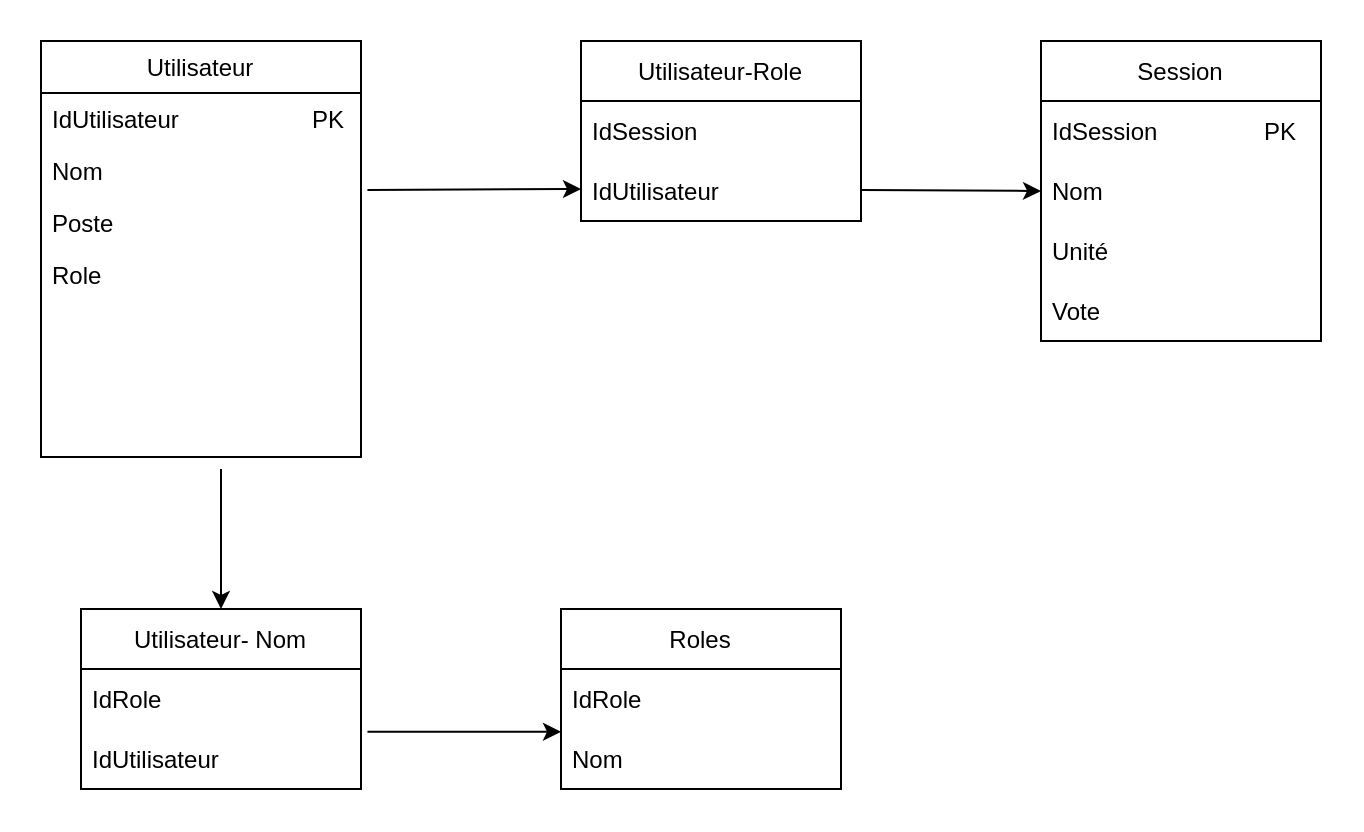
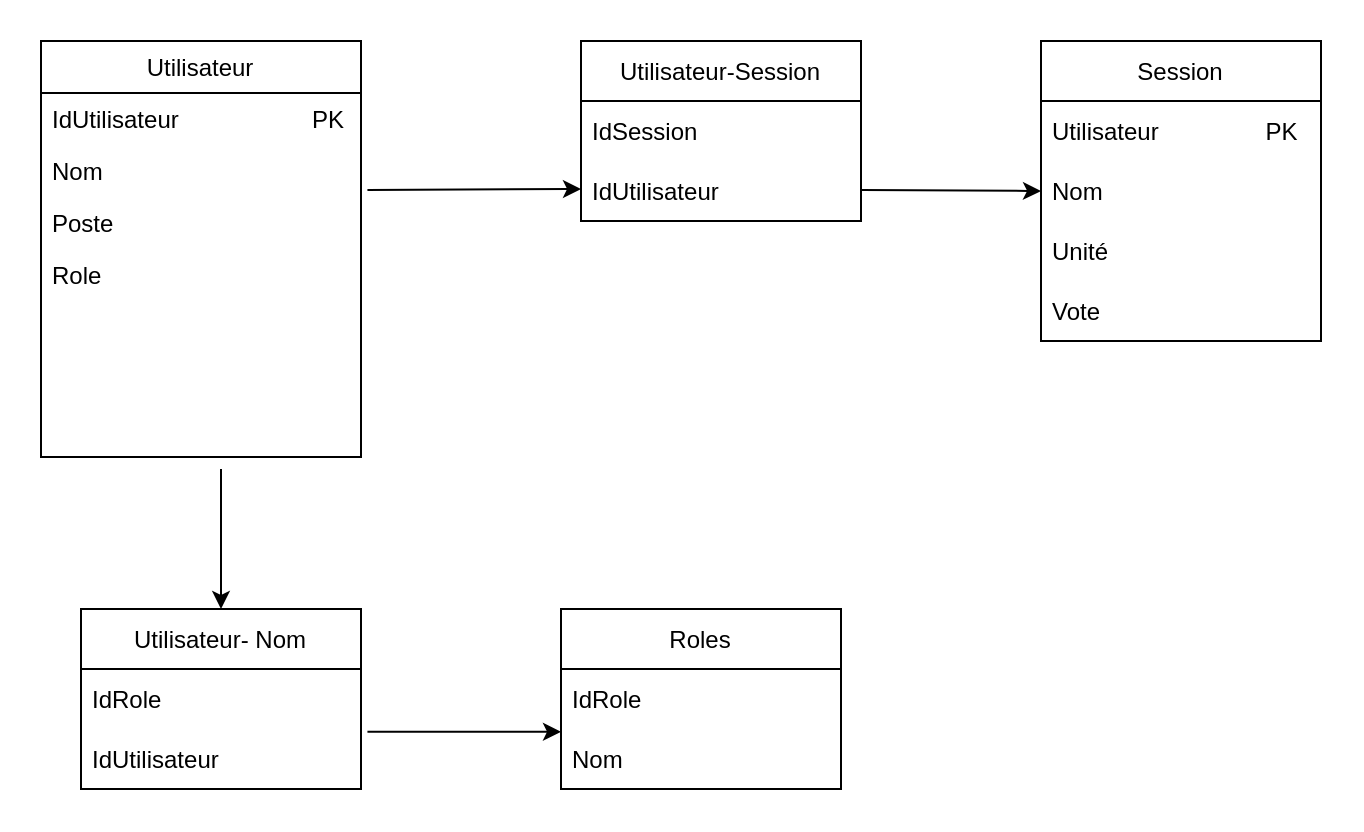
- <mxCell id="7" value="Utilisateur-Role" style="swimlane;fontStyle=0;childLayout=stackLayout;horizontal=1;startSize=30;horizontalStack=0;resizeParent=1;resizeParentMax=0;resizeLast=0;collapsible=1;marginBottom=0;" vertex="1" parent="1"><mxGeometry x="290" y="20" width="140" height="90" as="geometry" /></mxCell>
+ <mxCell id="7" value="Utilisateur-Session" style="swimlane;fontStyle=0;childLayout=stackLayout;horizontal=1;startSize=30;horizontalStack=0;resizeParent=1;resizeParentMax=0;resizeLast=0;collapsible=1;marginBottom=0;" vertex="1" parent="1"><mxGeometry x="290" y="20" width="140" height="90" as="geometry" /></mxCell>
- <mxCell id="3" value="IdSession                PK" style="text;strokeColor=none;fillColor=none;align=left;verticalAlign=middle;spacingLeft=4;spacingRight=4;overflow=hidden;points=[[0,0.5],[1,0.5]];portConstraint=eastwest;rotatable=0;" vertex="1" parent="2"><mxGeometry y="30" width="140" height="30" as="geometry" /></mxCell>
+ <mxCell id="3" value="Utilisateur                PK" style="text;strokeColor=none;fillColor=none;align=left;verticalAlign=middle;spacingLeft=4;spacingRight=4;overflow=hidden;points=[[0,0.5],[1,0.5]];portConstraint=eastwest;rotatable=0;" vertex="1" parent="2"><mxGeometry y="30" width="140" height="30" as="geometry" /></mxCell>
